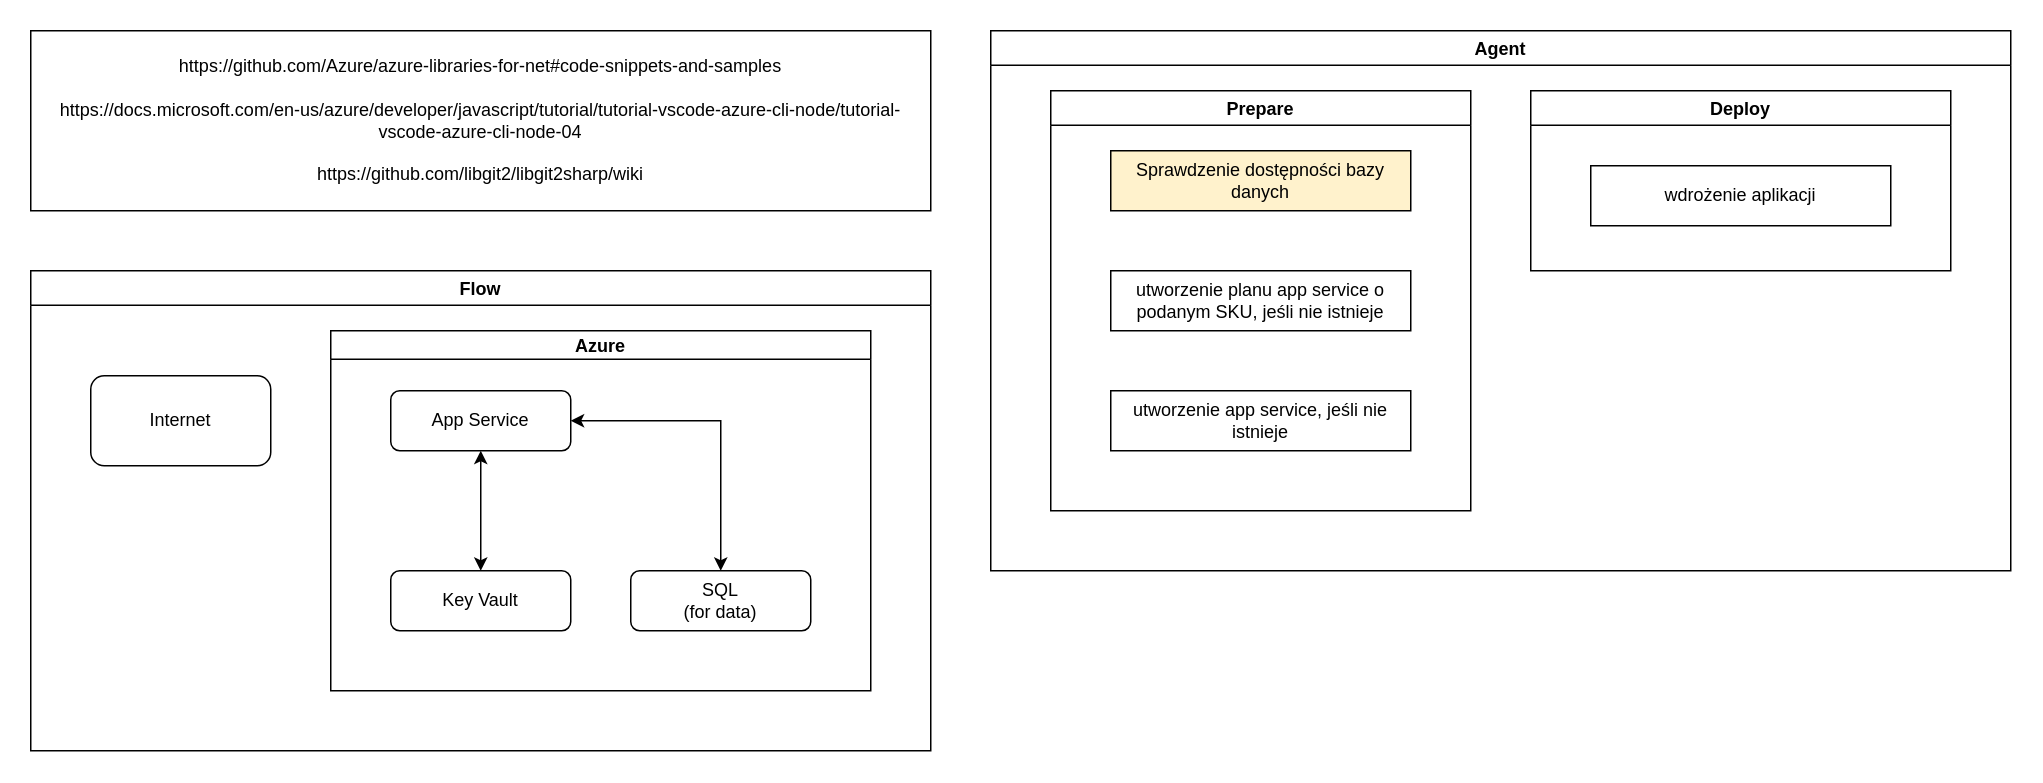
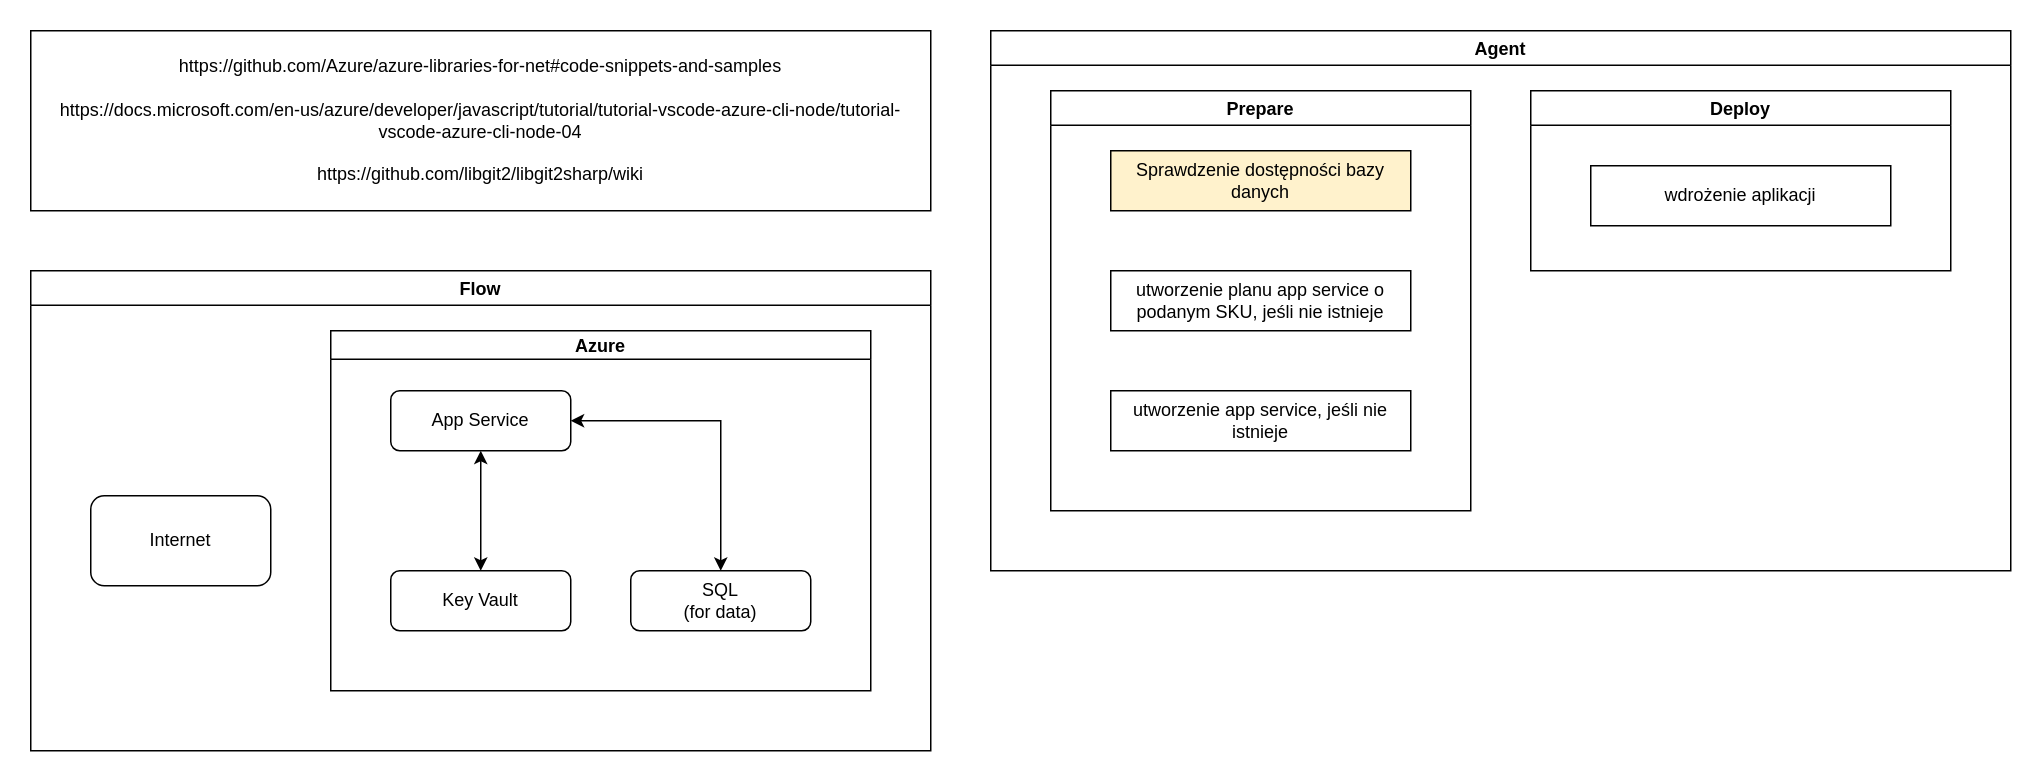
- <mxCell id="9" value="Internet" style="rounded=1;whiteSpace=wrap;html=1;" parent="2" vertex="1"><mxGeometry x="40" y="70" width="120" height="60" as="geometry" /></mxCell>
+ <mxCell id="9" value="Internet" style="rounded=1;whiteSpace=wrap;html=1;" parent="2" vertex="1"><mxGeometry x="40" y="150" width="120" height="60" as="geometry" /></mxCell>
